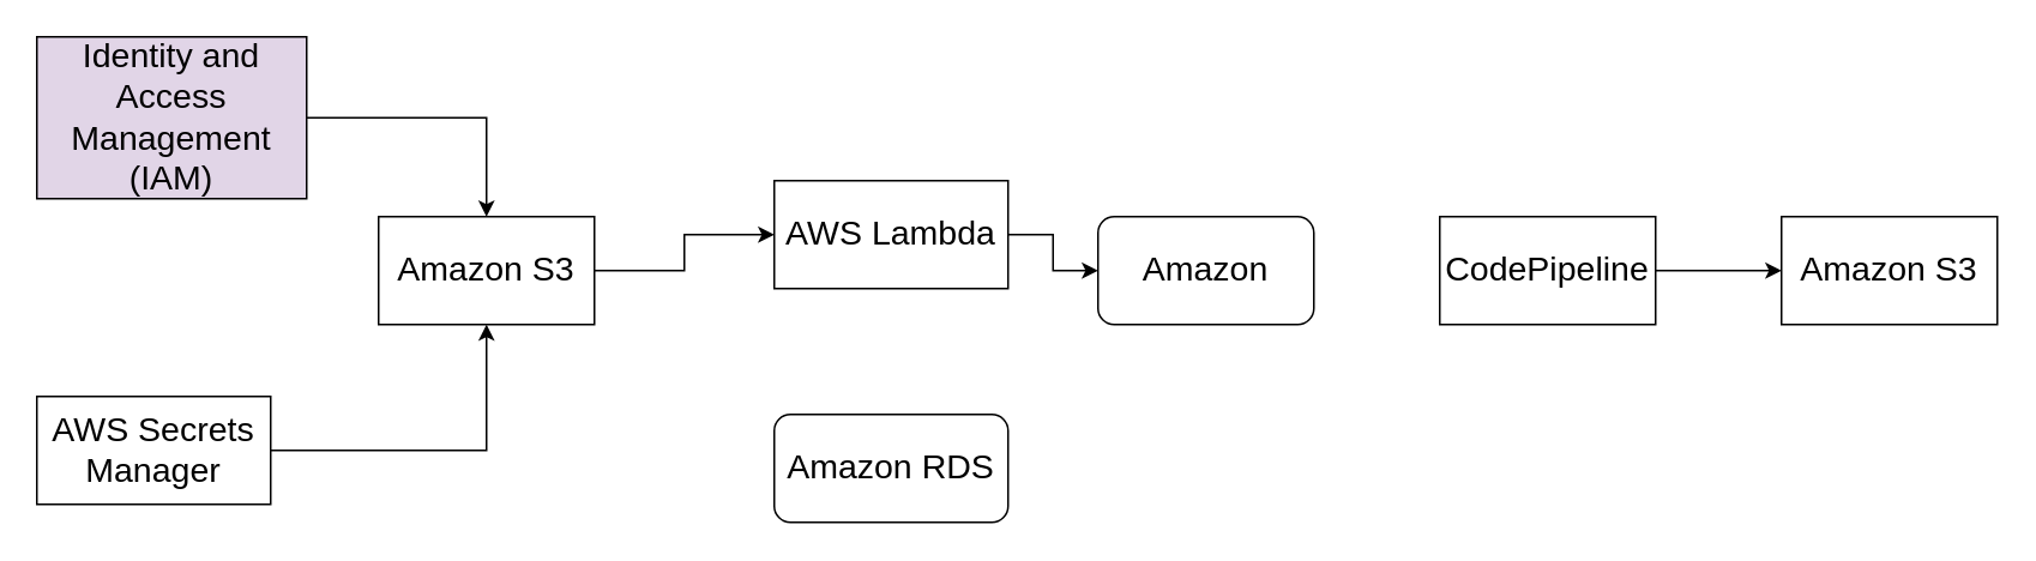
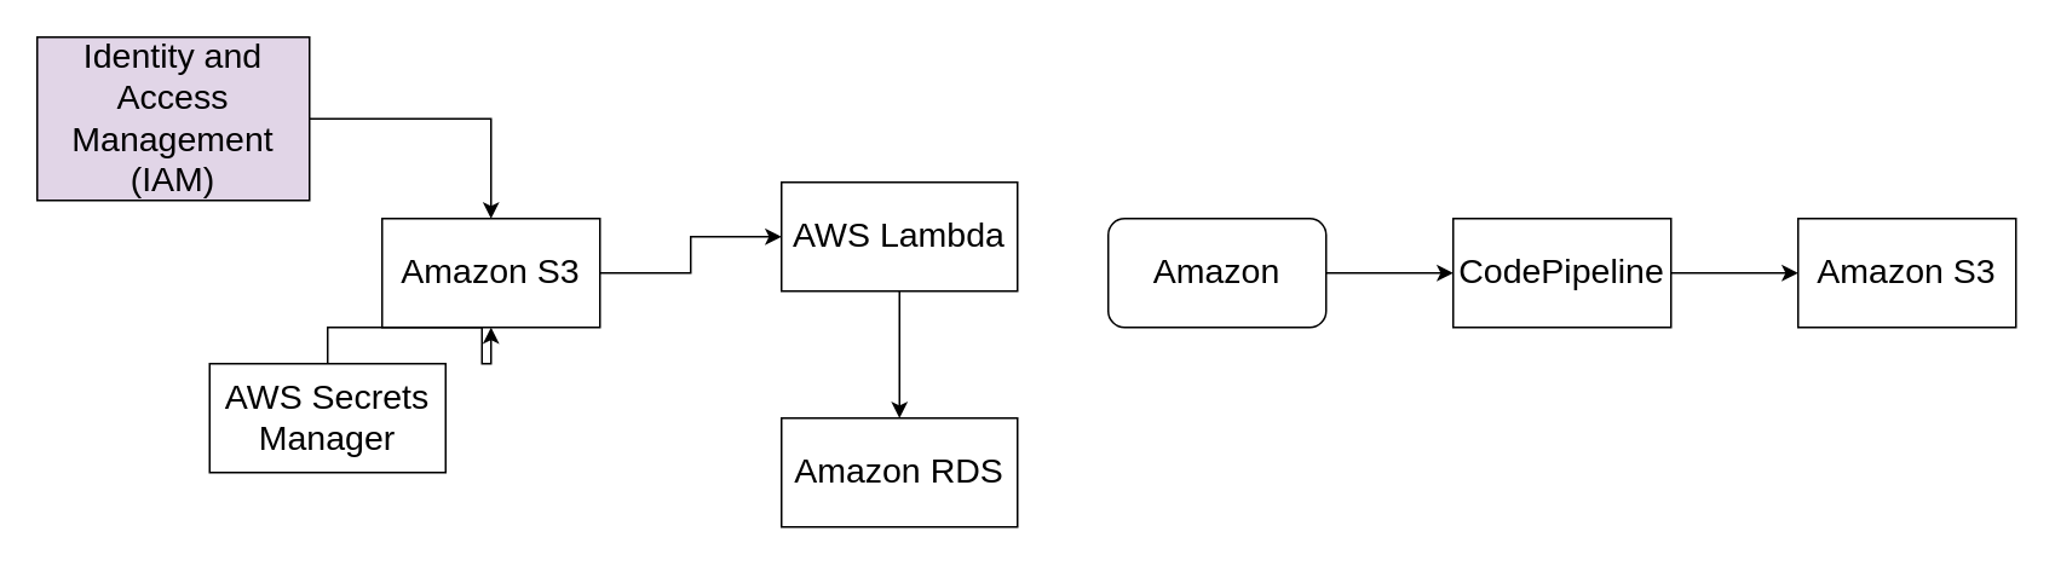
- <mxCell id="3" value="" style="edgeStyle=orthogonalEdgeStyle;rounded=0;orthogonalLoop=1;jettySize=auto;html=1;" edge="1" parent="1" source="4" target="10"><mxGeometry relative="1" as="geometry" /></mxCell>
+ <mxCell id="9" value="" style="edgeStyle=orthogonalEdgeStyle;rounded=0;orthogonalLoop=1;jettySize=auto;html=1;" edge="1" parent="1" source="10" target="16"><mxGeometry relative="1" as="geometry" /></mxCell>
+ <mxCell id="2" value="" style="edgeStyle=orthogonalEdgeStyle;rounded=0;orthogonalLoop=1;jettySize=auto;html=1;" parent="1" source="4" target="5" edge="1"><mxGeometry relative="1" as="geometry" /></mxCell>
- <mxCell id="14" value="AWS Secrets Manager" style="rounded=0;whiteSpace=wrap;html=1;fontSize=19;" vertex="1" parent="1"><mxGeometry x="20" y="220" width="130" height="60" as="geometry" /></mxCell>
+ <mxCell id="14" value="AWS Secrets Manager" style="rounded=0;whiteSpace=wrap;html=1;fontSize=19;" vertex="1" parent="1"><mxGeometry x="115" y="200" width="130" height="60" as="geometry" /></mxCell>
- <mxCell id="5" value="Amazon RDS" style="whiteSpace=wrap;html=1;fontSize=19;rounded=1;" parent="1" vertex="1"><mxGeometry x="430" y="230" width="130" height="60" as="geometry" /></mxCell>
+ <mxCell id="5" value="Amazon RDS" style="rounded=0;whiteSpace=wrap;html=1;fontSize=19;" parent="1" vertex="1"><mxGeometry x="430" y="230" width="130" height="60" as="geometry" /></mxCell>
